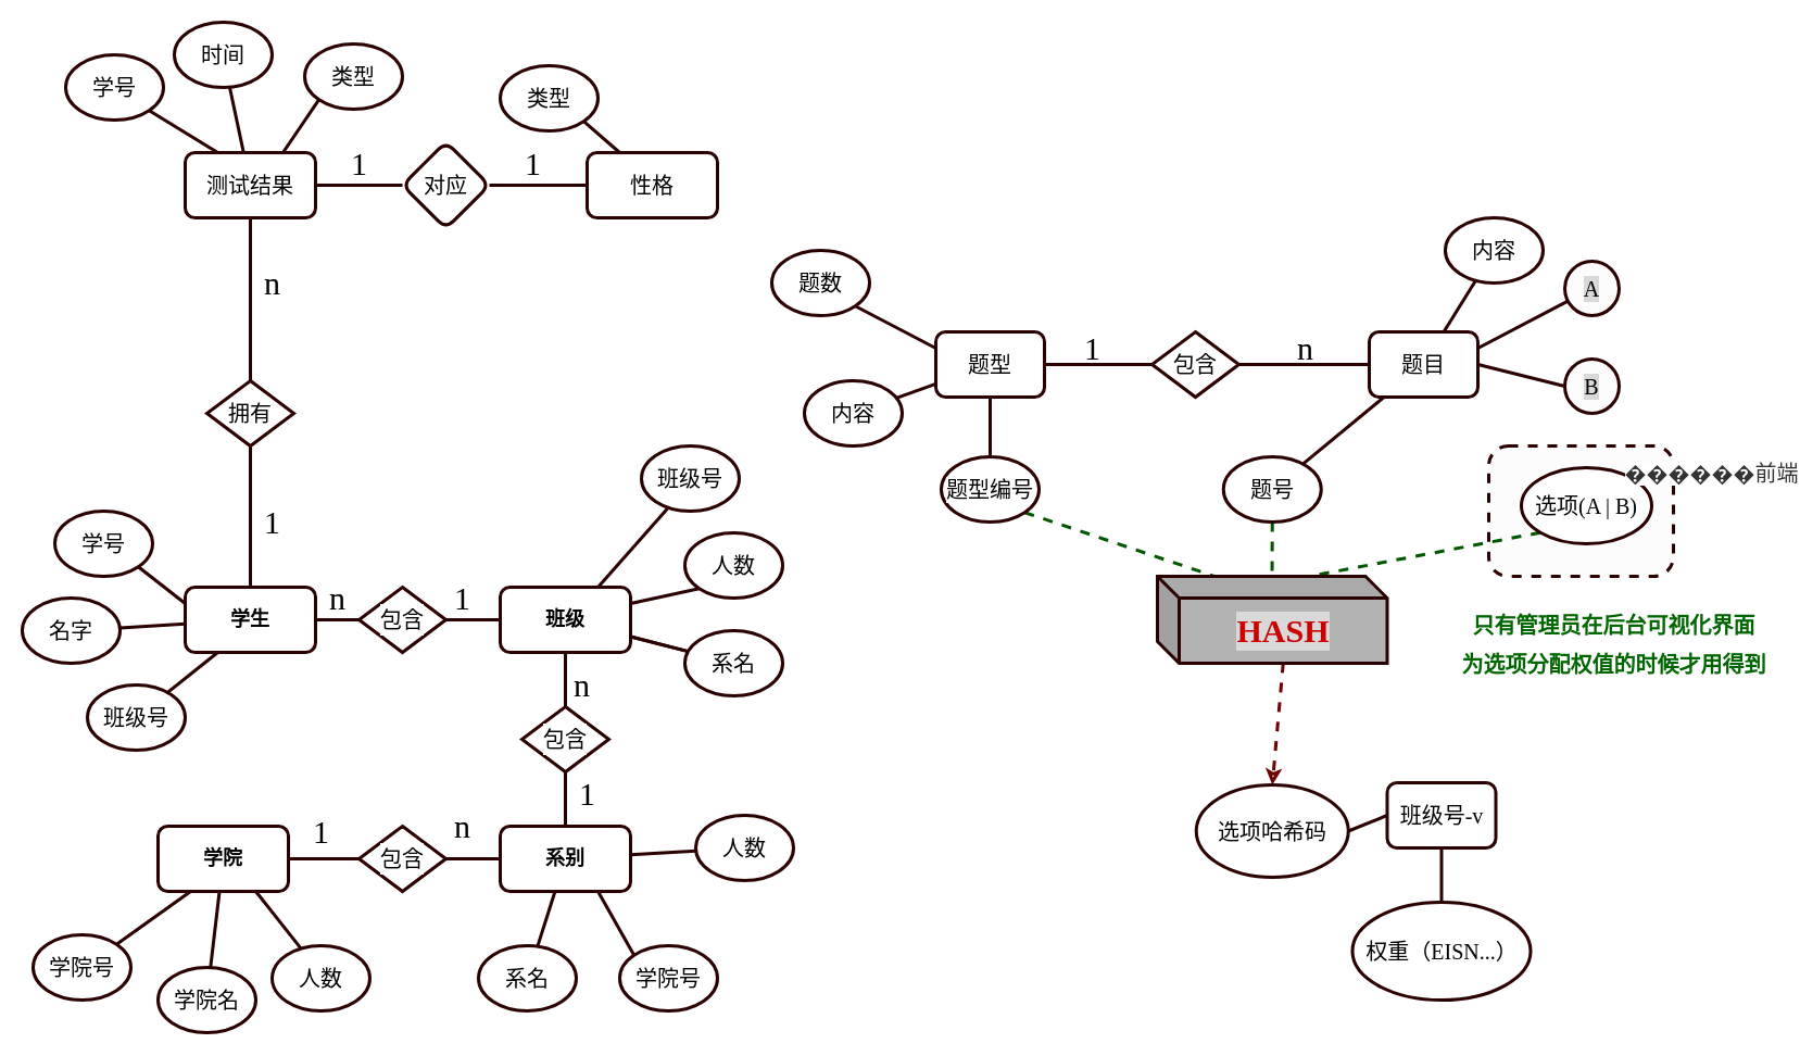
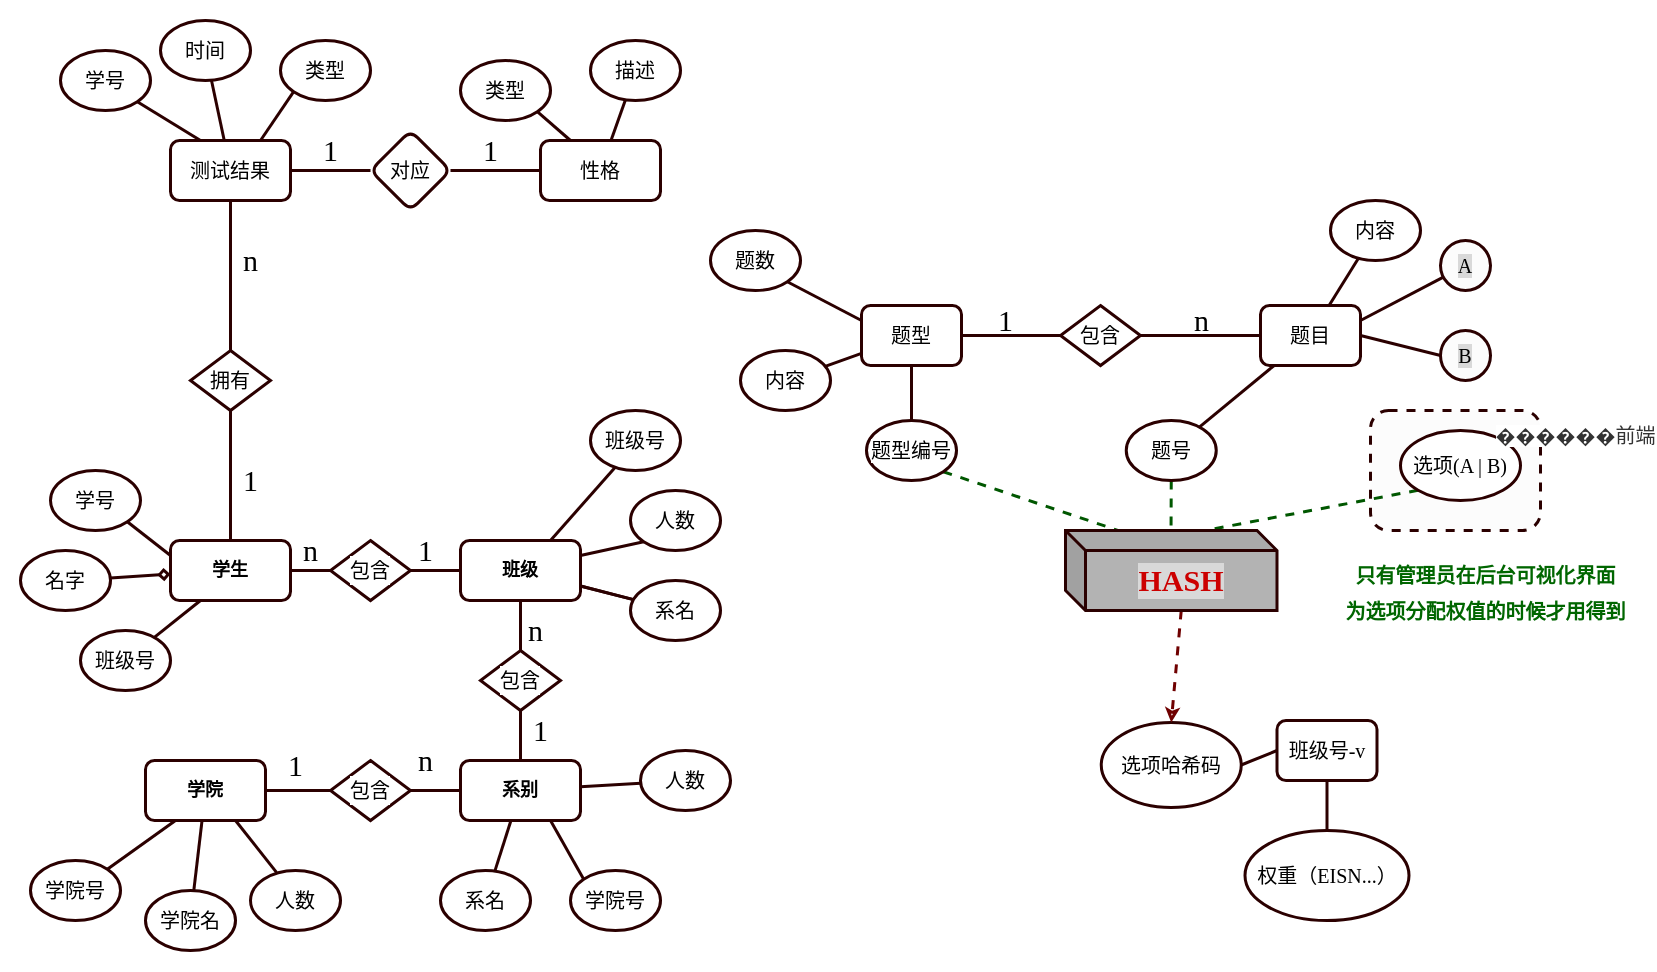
+ <mxCell id="80" value="描述" style="ellipse;whiteSpace=wrap;html=1;labelBackgroundColor=default;fontFamily=Comic Sans MS;fontSize=20;fontColor=default;strokeColor=#2B0000;fillColor=default;strokeWidth=3;" vertex="1" parent="1"><mxGeometry x="590" y="40" width="90" height="60" as="geometry" /></mxCell>
+ <mxCell id="79" value="" style="edgeStyle=none;rounded=0;orthogonalLoop=1;jettySize=auto;html=1;fontFamily=Comic Sans MS;fontSize=20;fontColor=default;startArrow=none;startFill=0;endArrow=none;endFill=0;strokeColor=#2B0000;strokeWidth=3;" edge="1" parent="1" source="80" target="76"><mxGeometry relative="1" as="geometry" /></mxCell>
- <mxCell id="25" value="" style="edgeStyle=none;rounded=0;orthogonalLoop=1;jettySize=auto;html=1;fontFamily=Comic Sans MS;fontSize=20;fontColor=default;startArrow=none;startFill=0;endArrow=none;endFill=0;strokeColor=#2B0000;strokeWidth=3;" edge="1" parent="1" source="26" target="4"><mxGeometry relative="1" as="geometry" /></mxCell>
+ <mxCell id="25" value="" style="edgeStyle=none;rounded=0;orthogonalLoop=1;jettySize=auto;html=1;fontFamily=Comic Sans MS;fontSize=20;fontColor=default;startArrow=none;startFill=0;endArrow=diamond;endFill=0;strokeColor=#2B0000;strokeWidth=3;" edge="1" parent="1" source="26" target="4"><mxGeometry relative="1" as="geometry" /></mxCell>
